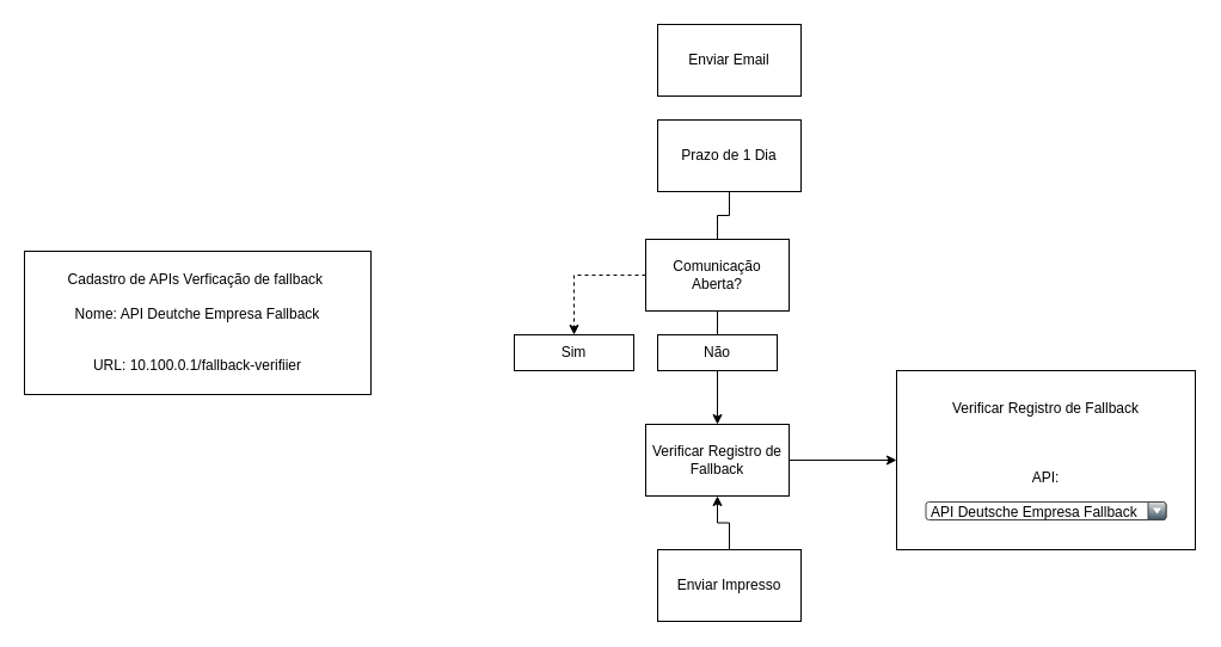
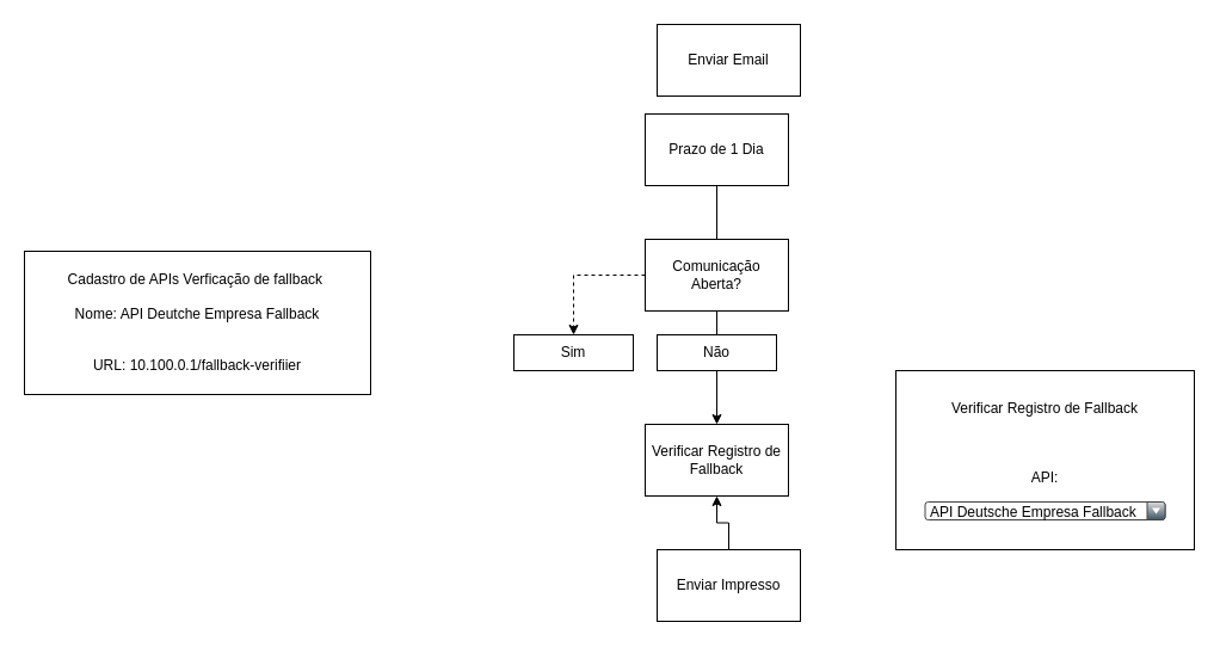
- <mxCell id="11" value="Prazo de 1 Dia" style="rounded=0;whiteSpace=wrap;html=1;" vertex="1" parent="1"><mxGeometry x="550" y="100" width="120" height="60" as="geometry" /></mxCell>
+ <mxCell id="11" value="Prazo de 1 Dia" style="rounded=0;whiteSpace=wrap;html=1;" vertex="1" parent="1"><mxGeometry x="540" y="95" width="120" height="60" as="geometry" /></mxCell>
- <mxCell id="2" value="" style="edgeStyle=orthogonalEdgeStyle;rounded=0;orthogonalLoop=1;jettySize=auto;html=1;" edge="1" parent="1" source="3" target="5"><mxGeometry relative="1" as="geometry" /></mxCell>
